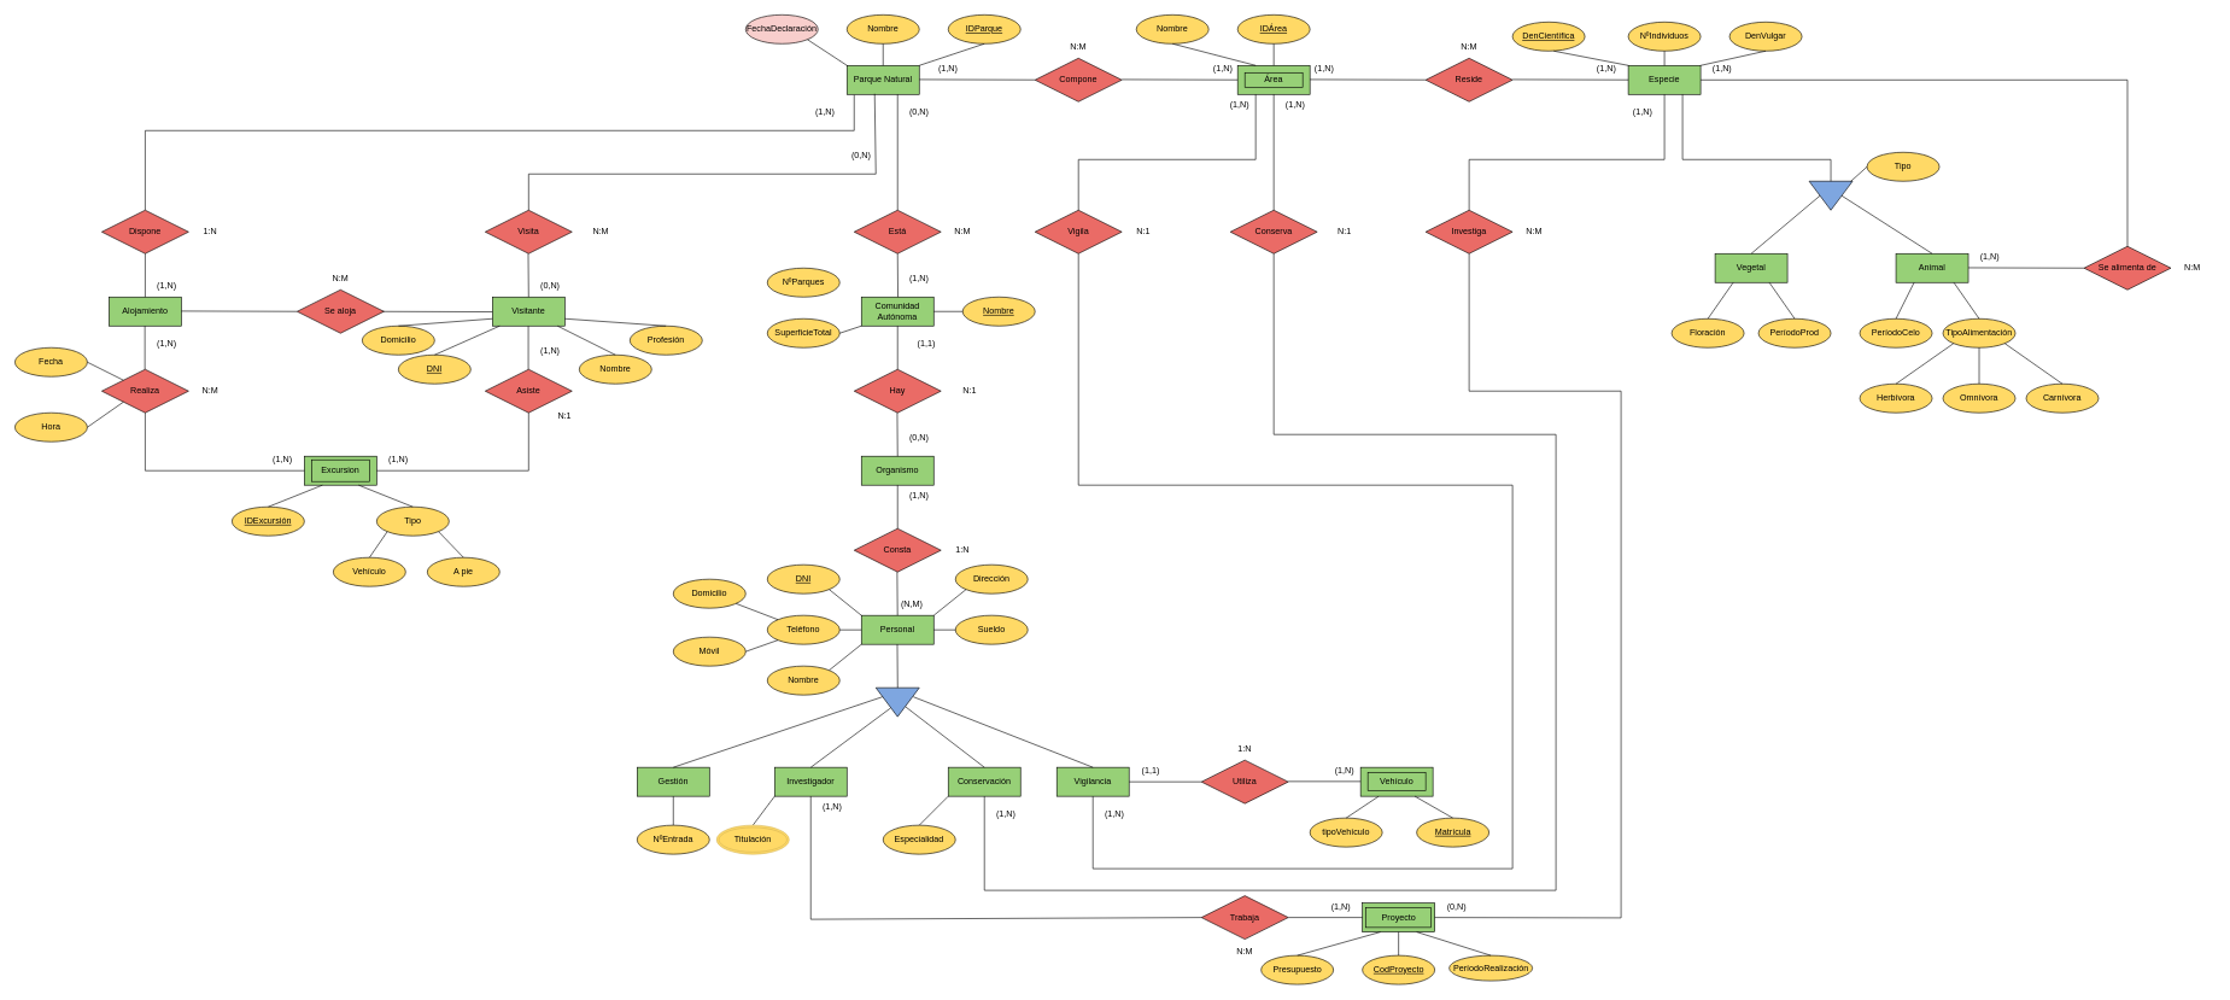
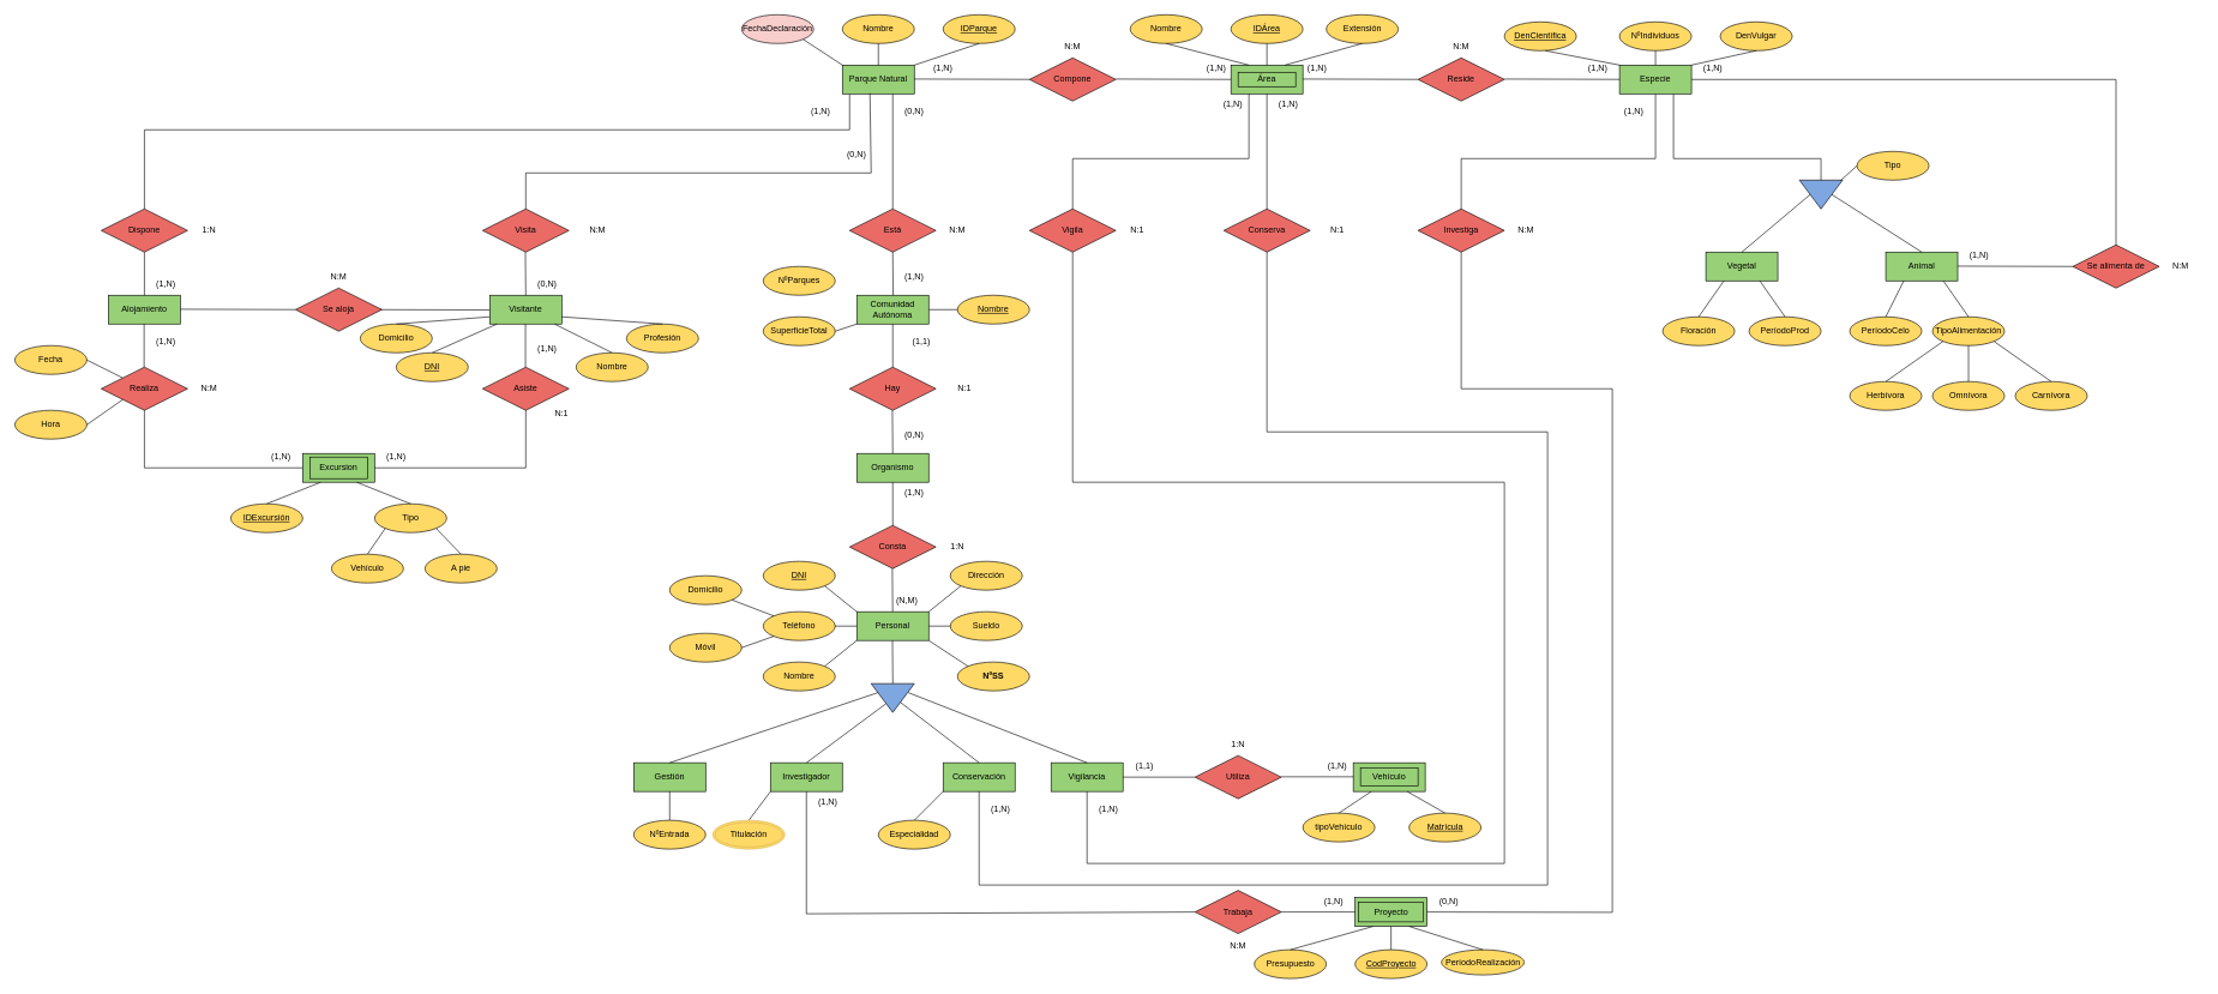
+ <mxCell id="10" value="Extensión" style="ellipse;whiteSpace=wrap;html=1;align=center;fillColor=#FFD966;" parent="1" vertex="1"><mxGeometry x="1842.5" y="20" width="100" height="40" as="geometry" /></mxCell>
+ <mxCell id="86" value="" style="endArrow=none;html=1;rounded=0;entryX=0.75;entryY=0;entryDx=0;entryDy=0;exitX=0.5;exitY=1;exitDx=0;exitDy=0;" parent="1" source="10" target="2" edge="1"><mxGeometry width="50" height="50" relative="1" as="geometry"><mxPoint x="2120" y="470" as="sourcePoint" /><mxPoint x="2170" y="420" as="targetPoint" /></mxGeometry></mxCell>
+ <mxCell id="54" value="" style="endArrow=none;html=1;rounded=0;exitX=0;exitY=0;exitDx=0;exitDy=0;entryX=1;entryY=1;entryDx=0;entryDy=0;" parent="1" source="26" target="24" edge="1"><mxGeometry width="50" height="50" relative="1" as="geometry"><mxPoint x="1290" y="890" as="sourcePoint" /><mxPoint x="1290" y="880" as="targetPoint" /></mxGeometry></mxCell>
+ <mxCell id="26" value="&lt;b&gt;NºSS&lt;/b&gt;" style="ellipse;whiteSpace=wrap;html=1;align=center;fillColor=#FFD966;" parent="1" vertex="1"><mxGeometry x="1330" y="920" width="100" height="40" as="geometry" /></mxCell>
